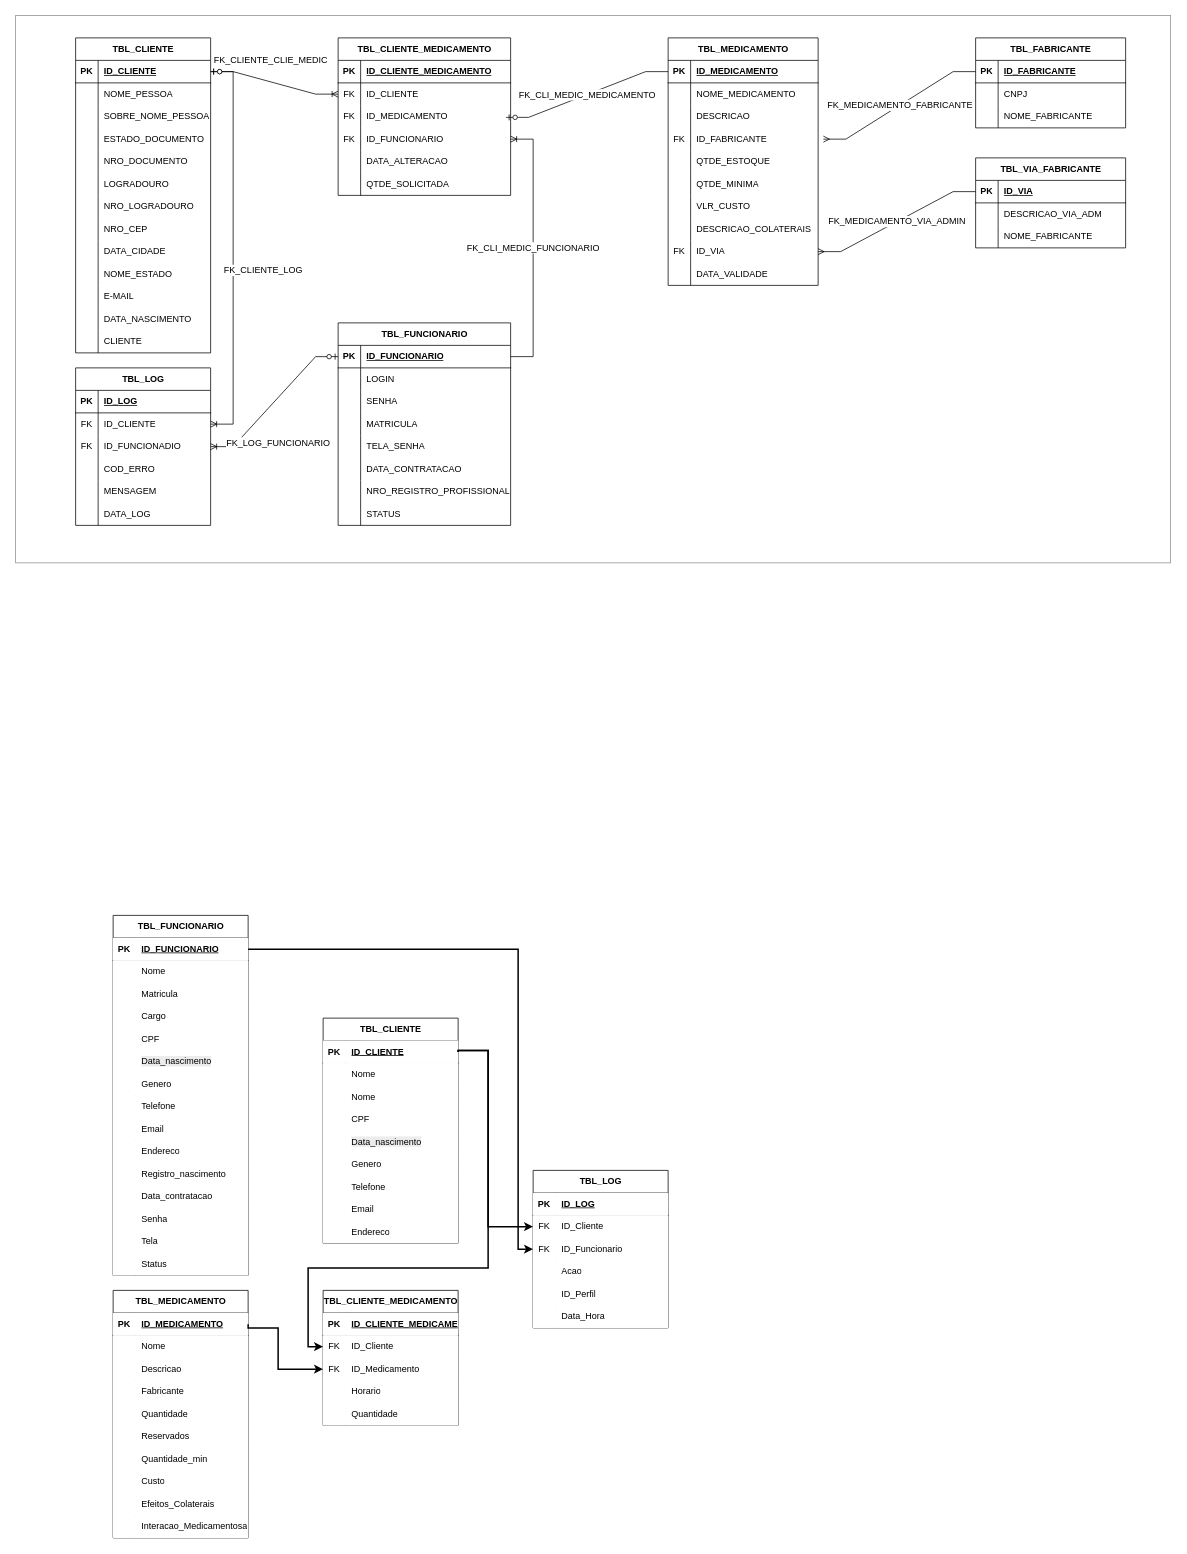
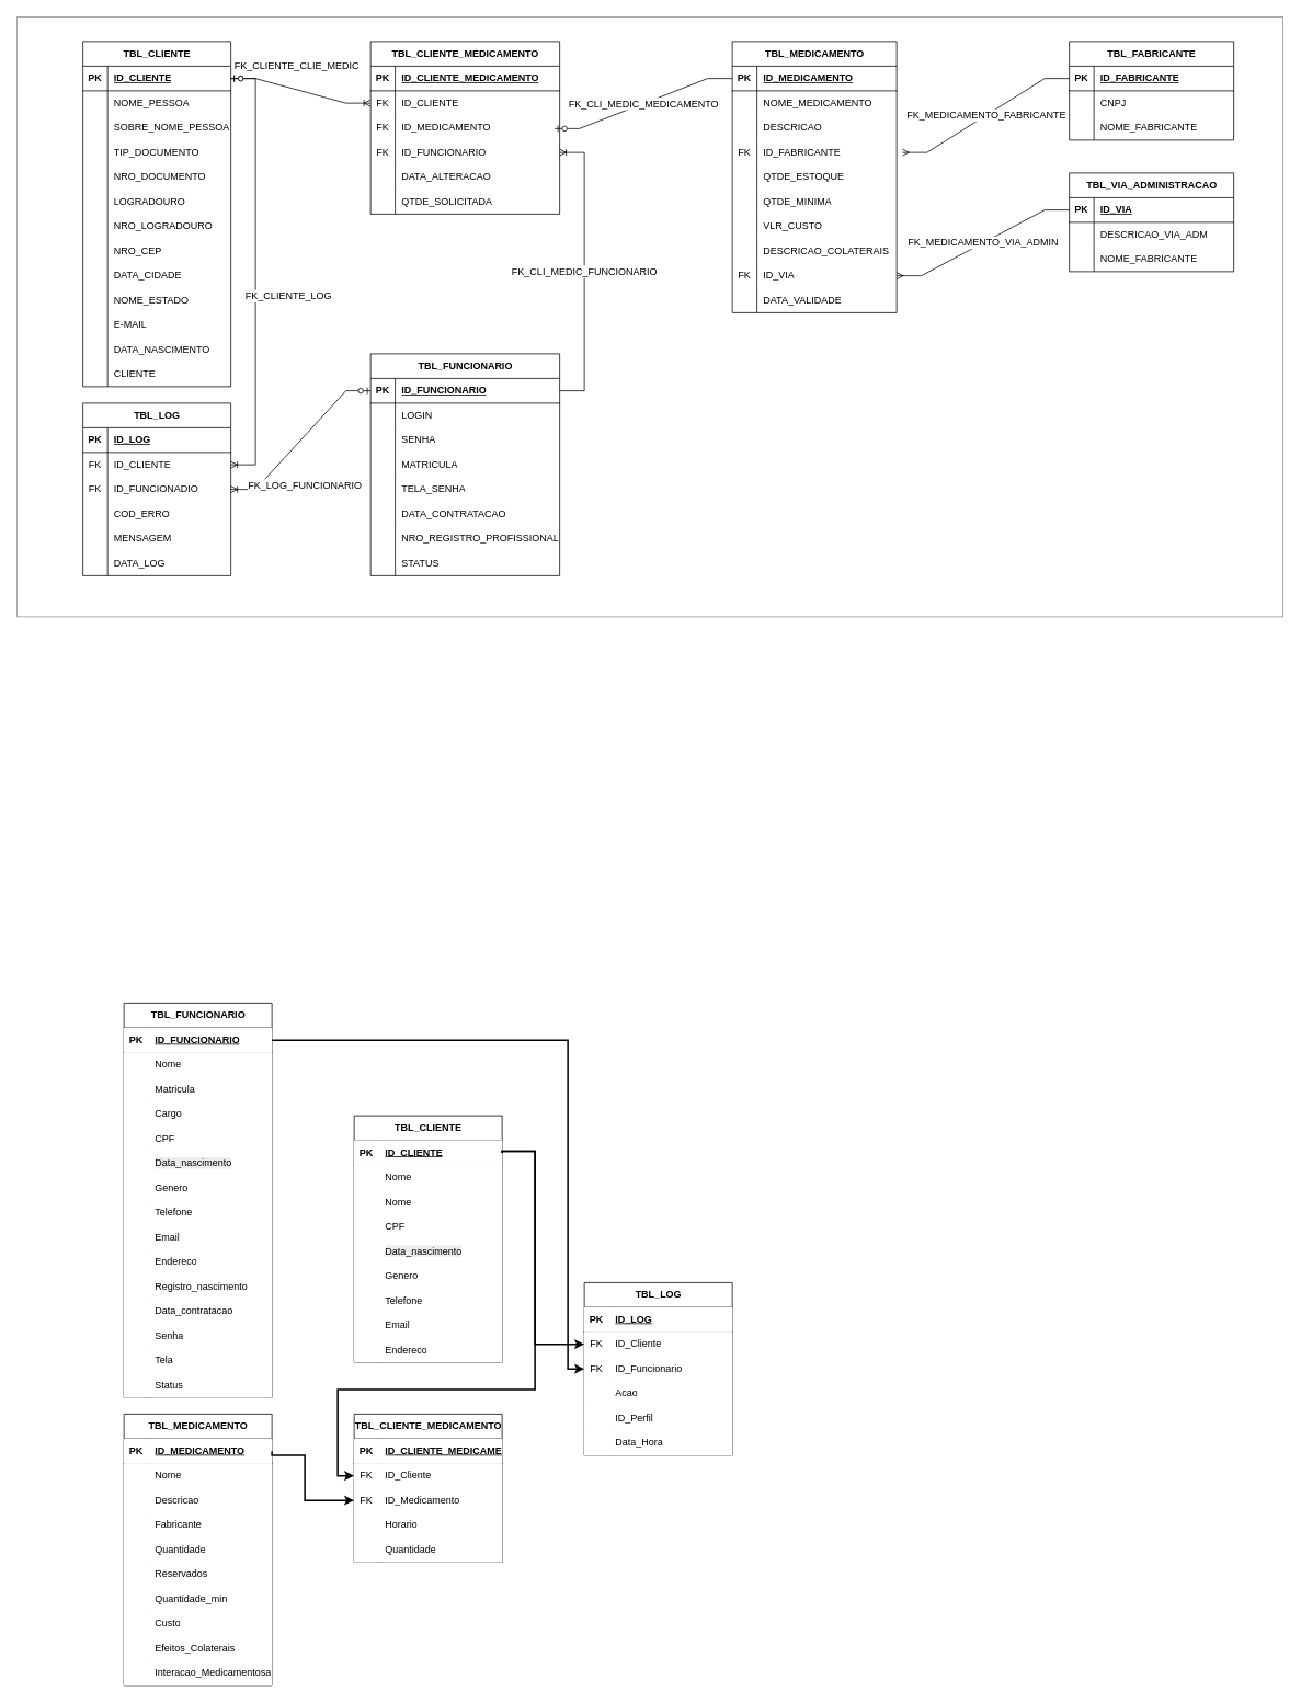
- <mxCell id="269" value="ESTADO_DOCUMENTO" style="shape=partialRectangle;connectable=0;fillColor=none;top=0;left=0;bottom=0;right=0;align=left;spacingLeft=6;overflow=hidden;whiteSpace=wrap;html=1;" vertex="1" parent="267"><mxGeometry x="30" width="150" height="30" as="geometry"><mxRectangle width="150" height="30" as="alternateBounds" /></mxGeometry></mxCell>
+ <mxCell id="269" value="TIP_DOCUMENTO" style="shape=partialRectangle;connectable=0;fillColor=none;top=0;left=0;bottom=0;right=0;align=left;spacingLeft=6;overflow=hidden;whiteSpace=wrap;html=1;" vertex="1" parent="267"><mxGeometry x="30" width="150" height="30" as="geometry"><mxRectangle width="150" height="30" as="alternateBounds" /></mxGeometry></mxCell>
- <mxCell id="297" value="TBL_VIA_FABRICANTE" style="shape=table;startSize=30;container=1;collapsible=1;childLayout=tableLayout;fixedRows=1;rowLines=0;fontStyle=1;align=center;resizeLast=1;html=1;" vertex="1" parent="1"><mxGeometry x="1300" y="210" width="200" height="120.0" as="geometry" /></mxCell>
+ <mxCell id="297" value="TBL_VIA_ADMINISTRACAO" style="shape=table;startSize=30;container=1;collapsible=1;childLayout=tableLayout;fixedRows=1;rowLines=0;fontStyle=1;align=center;resizeLast=1;html=1;" vertex="1" parent="1"><mxGeometry x="1300" y="210" width="200" height="120.0" as="geometry" /></mxCell>
